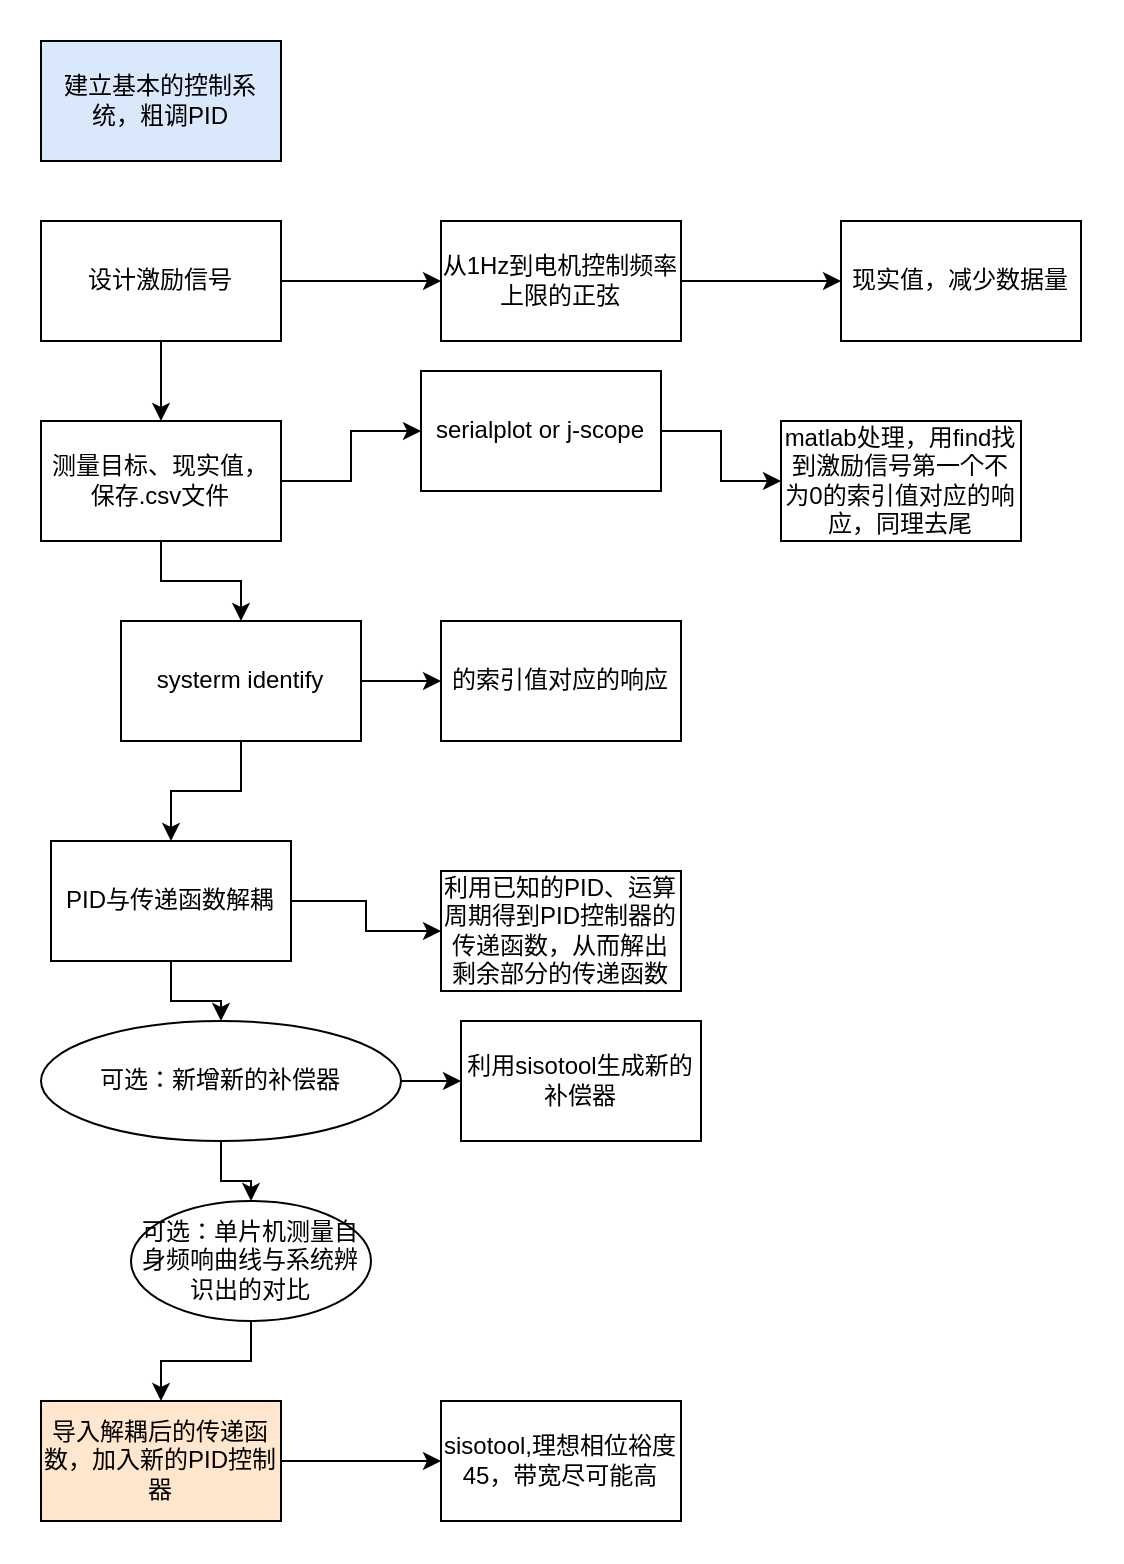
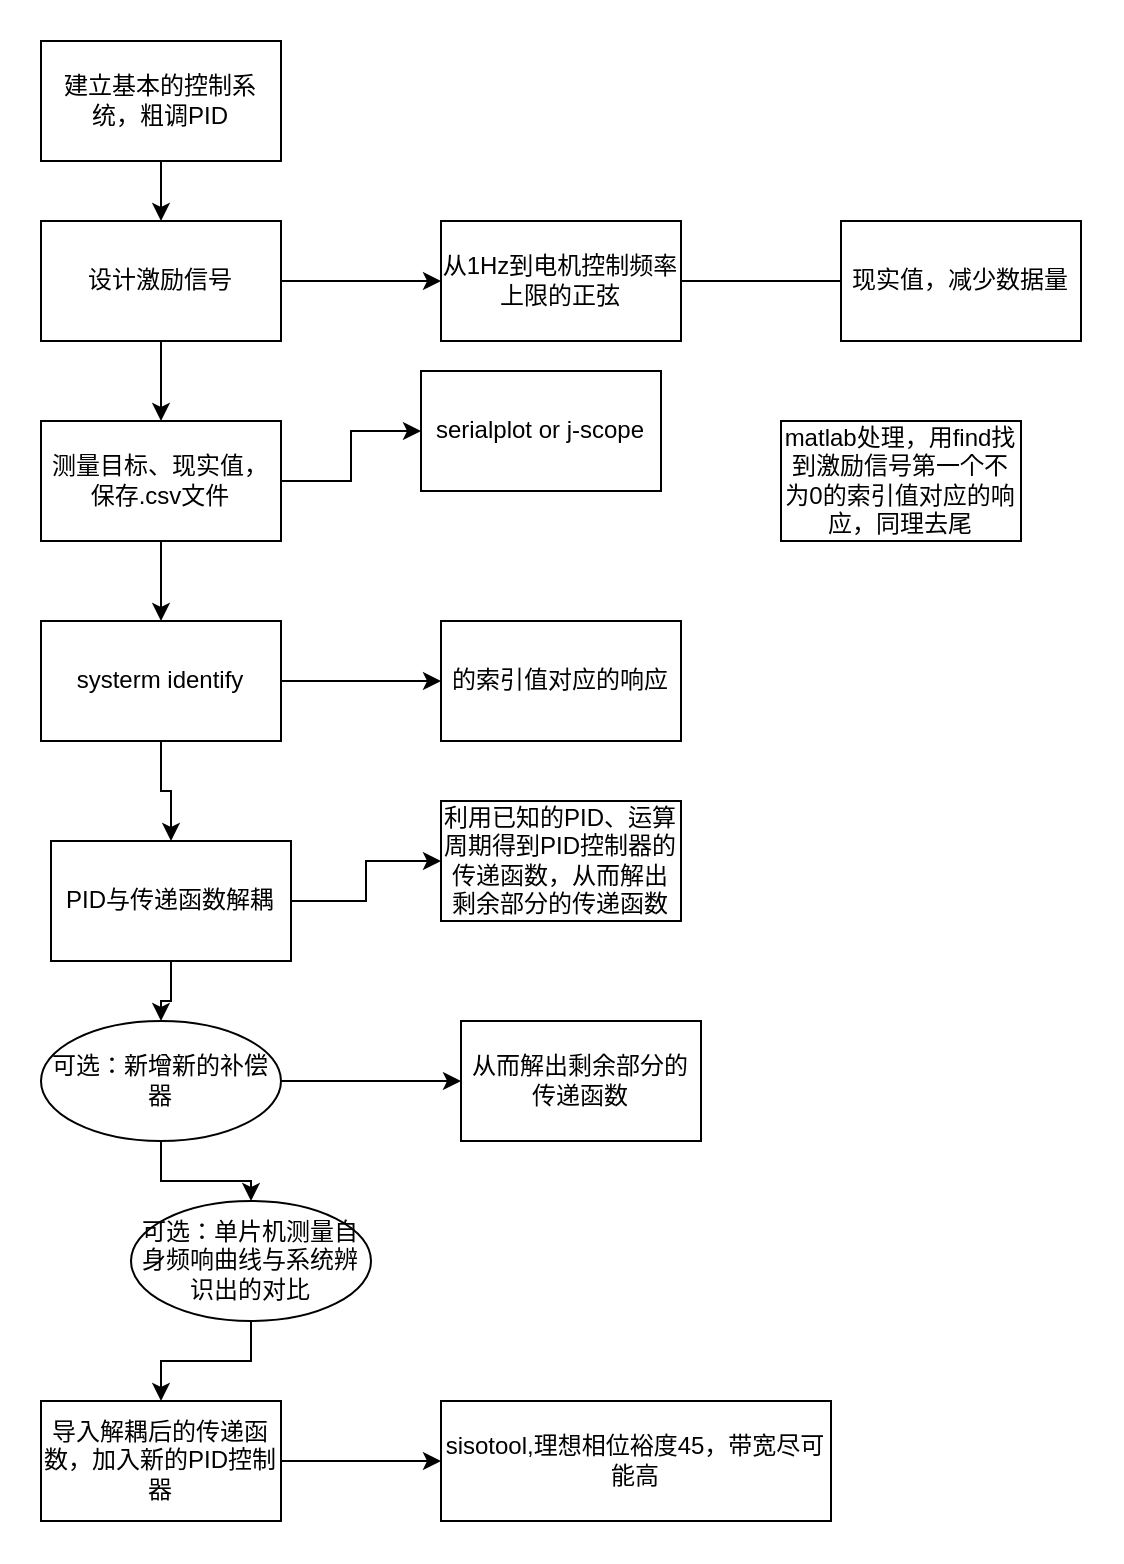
- <mxCell id="3" value="建立基本的控制系统，粗调PID" style="rounded=0;whiteSpace=wrap;html=1;fillColor=#dae8fc;" vertex="1" parent="1"><mxGeometry x="20" y="20" width="120" height="60" as="geometry" /></mxCell>
+ <mxCell id="3" value="建立基本的控制系统，粗调PID" style="rounded=0;whiteSpace=wrap;html=1;" vertex="1" parent="1"><mxGeometry x="20" y="20" width="120" height="60" as="geometry" /></mxCell>
+ <mxCell id="2" value="" style="edgeStyle=orthogonalEdgeStyle;rounded=0;orthogonalLoop=1;jettySize=auto;html=1;" edge="1" parent="1" source="3" target="6"><mxGeometry relative="1" as="geometry" /></mxCell>
- <mxCell id="7" value="" style="edgeStyle=orthogonalEdgeStyle;rounded=0;orthogonalLoop=1;jettySize=auto;html=1;" edge="1" parent="1" source="8" target="9"><mxGeometry relative="1" as="geometry" /></mxCell>
+ <mxCell id="7" value="" style="edgeStyle=orthogonalEdgeStyle;rounded=0;orthogonalLoop=1;jettySize=auto;html=1;endArrow=none;" edge="1" parent="1" source="8" target="9"><mxGeometry relative="1" as="geometry" /></mxCell>
- <mxCell id="13" value="" style="edgeStyle=orthogonalEdgeStyle;rounded=0;orthogonalLoop=1;jettySize=auto;html=1;" edge="1" parent="1" source="14" target="18"><mxGeometry relative="1" as="geometry" /></mxCell>
- <mxCell id="17" value="systerm identify" style="whiteSpace=wrap;html=1;rounded=0;" vertex="1" parent="1"><mxGeometry x="60" y="310" width="120" height="60" as="geometry" /></mxCell>
+ <mxCell id="17" value="systerm identify" style="whiteSpace=wrap;html=1;rounded=0;" vertex="1" parent="1"><mxGeometry x="20" y="310" width="120" height="60" as="geometry" /></mxCell>
- <mxCell id="23" value="利用已知的PID、运算周期得到PID控制器的传递函数，从而解出剩余部分的传递函数" style="whiteSpace=wrap;html=1;rounded=0;" vertex="1" parent="1"><mxGeometry x="220" y="435" width="120" height="60" as="geometry" /></mxCell>
+ <mxCell id="23" value="利用已知的PID、运算周期得到PID控制器的传递函数，从而解出剩余部分的传递函数" style="whiteSpace=wrap;html=1;rounded=0;" vertex="1" parent="1"><mxGeometry x="220" y="400" width="120" height="60" as="geometry" /></mxCell>
- <mxCell id="26" value="可选：新增新的补偿器" style="ellipse;whiteSpace=wrap;html=1;rounded=0;" vertex="1" parent="1"><mxGeometry x="20" y="510" width="180" height="60" as="geometry" /></mxCell>
+ <mxCell id="26" value="可选：新增新的补偿器" style="ellipse;whiteSpace=wrap;html=1;rounded=0;" vertex="1" parent="1"><mxGeometry x="20" y="510" width="120" height="60" as="geometry" /></mxCell>
- <mxCell id="27" value="利用sisotool生成新的补偿器" style="whiteSpace=wrap;html=1;rounded=0;" vertex="1" parent="1"><mxGeometry x="230" y="510" width="120" height="60" as="geometry" /></mxCell>
+ <mxCell id="27" value="从而解出剩余部分的传递函数" style="whiteSpace=wrap;html=1;rounded=0;" vertex="1" parent="1"><mxGeometry x="230" y="510" width="120" height="60" as="geometry" /></mxCell>
- <mxCell id="31" value="导入解耦后的传递函数，加入新的PID控制器" style="whiteSpace=wrap;html=1;rounded=0;fillColor=#ffe6cc;" vertex="1" parent="1"><mxGeometry x="20" y="700" width="120" height="60" as="geometry" /></mxCell>
+ <mxCell id="31" value="导入解耦后的传递函数，加入新的PID控制器" style="whiteSpace=wrap;html=1;rounded=0;" vertex="1" parent="1"><mxGeometry x="20" y="700" width="120" height="60" as="geometry" /></mxCell>
- <mxCell id="32" value="sisotool,理想相位裕度45，带宽尽可能高" style="whiteSpace=wrap;html=1;rounded=0;" vertex="1" parent="1"><mxGeometry x="220" y="700" width="120" height="60" as="geometry" /></mxCell>
+ <mxCell id="32" value="sisotool,理想相位裕度45，带宽尽可能高" style="whiteSpace=wrap;html=1;rounded=0;" vertex="1" parent="1"><mxGeometry x="220" y="700" width="195" height="60" as="geometry" /></mxCell>
